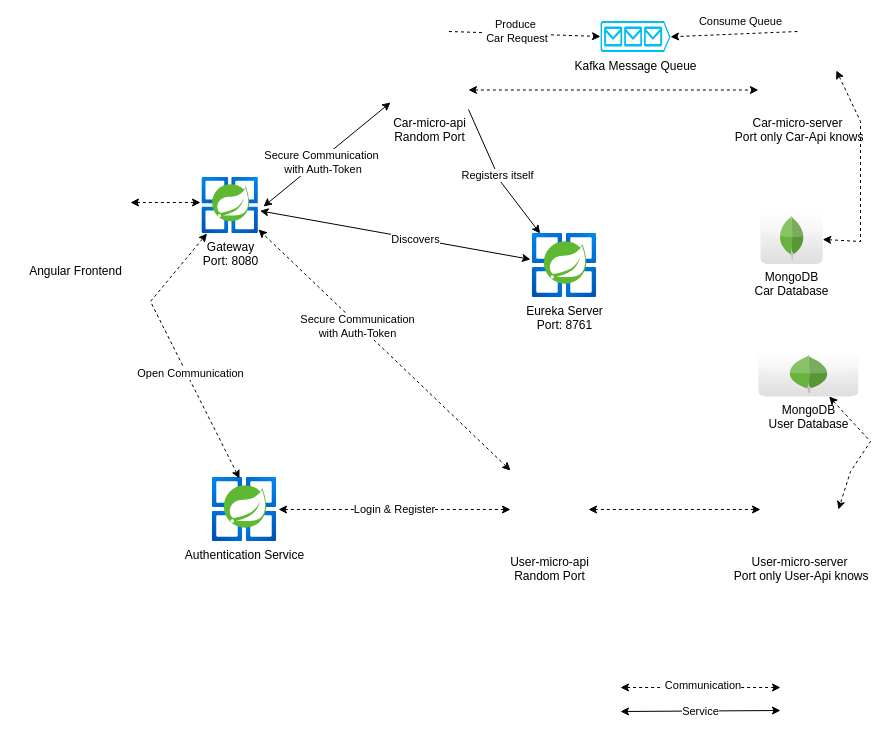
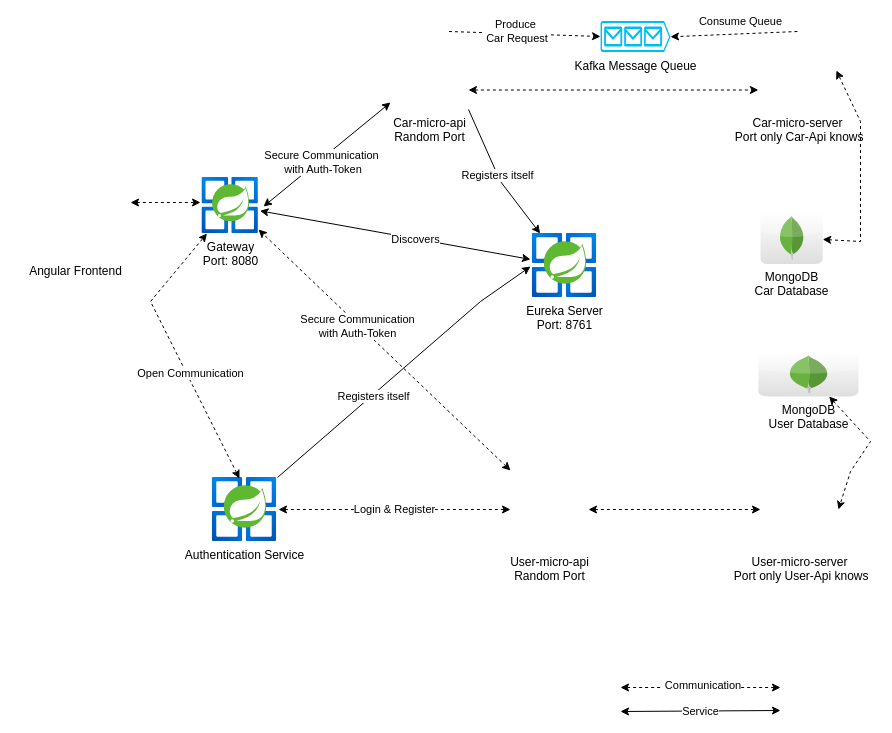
+ <mxCell id="30" value="" style="endArrow=classic;html=1;rounded=0;exitX=0.985;exitY=0;exitDx=0;exitDy=0;entryX=0;entryY=0.516;entryDx=0;entryDy=0;entryPerimeter=0;exitPerimeter=0;" edge="1" parent="1" source="3" target="5"><mxGeometry width="50" height="50" relative="1" as="geometry"><mxPoint x="578.5" y="480" as="sourcePoint" /><mxPoint x="591.98" y="297.992" as="targetPoint" /><Array as="points"><mxPoint x="480" y="301" /></Array></mxGeometry></mxCell>
+ <mxCell id="31" value="Registers itself" style="edgeLabel;html=1;align=center;verticalAlign=middle;resizable=0;points=[];" vertex="1" connectable="0" parent="30"><mxGeometry x="-0.242" y="-1" relative="1" as="geometry"><mxPoint as="offset" /></mxGeometry></mxCell>
